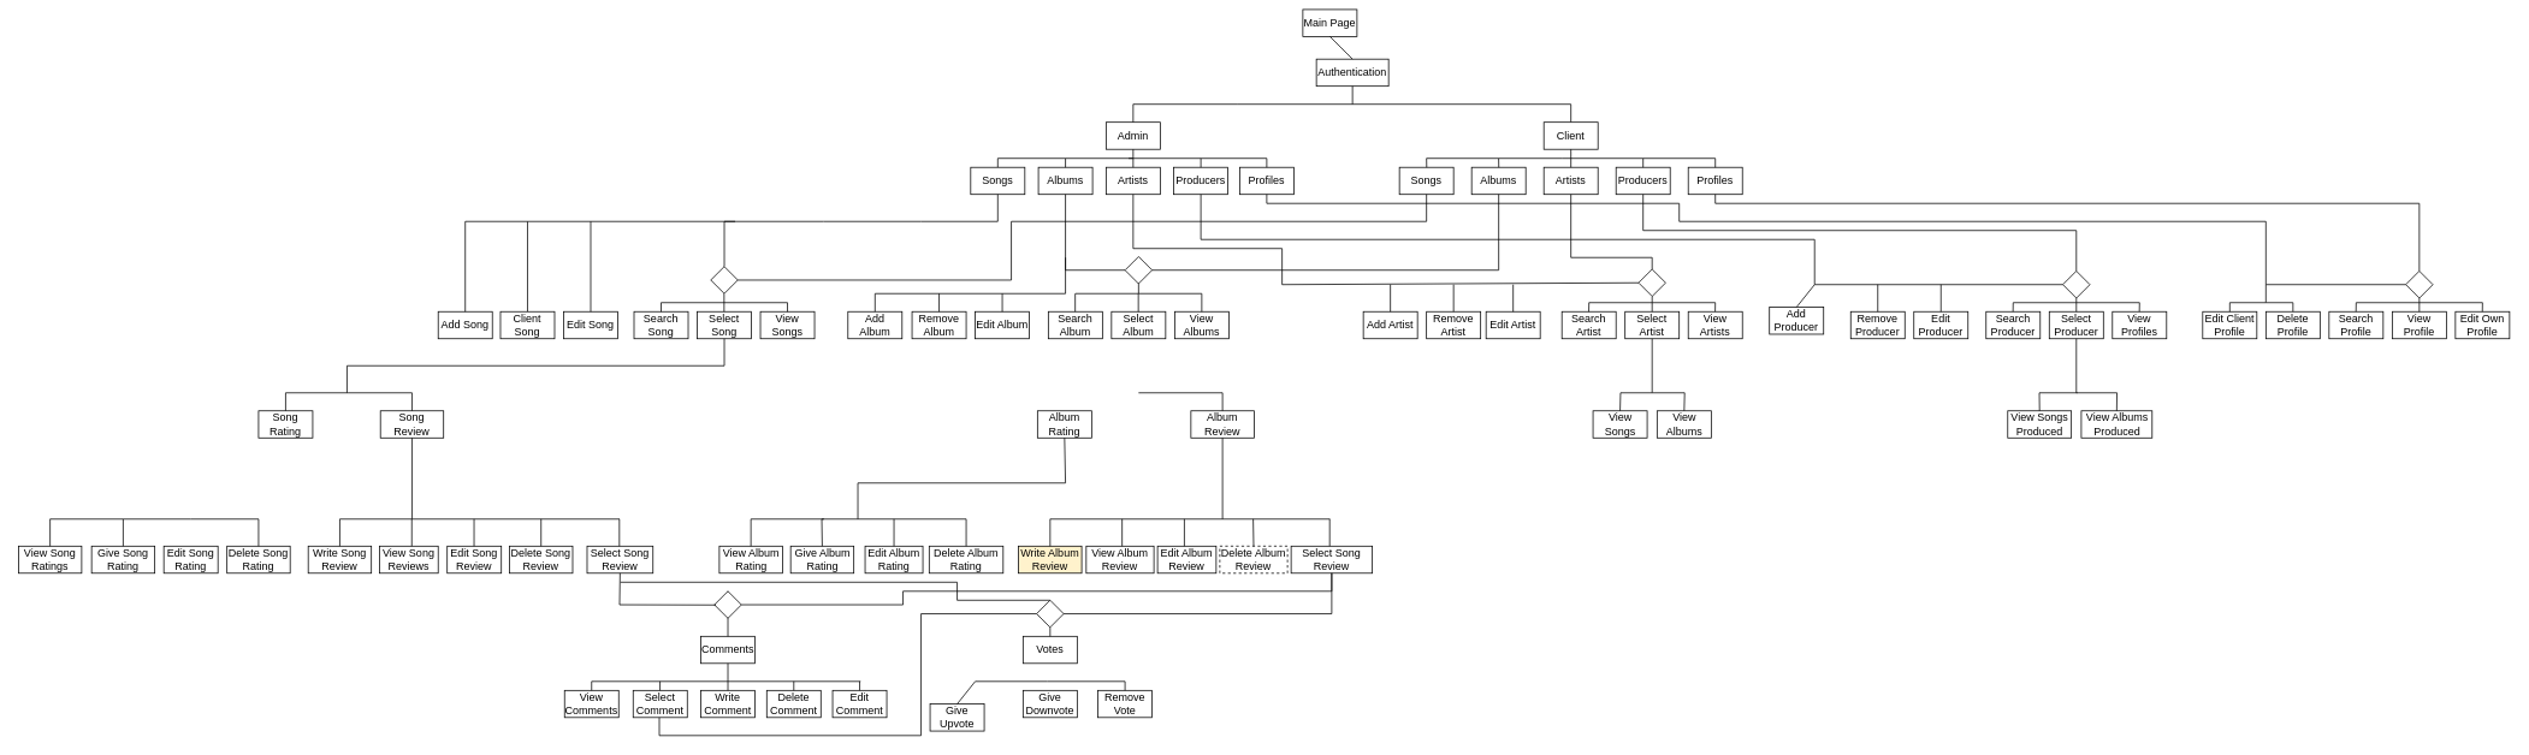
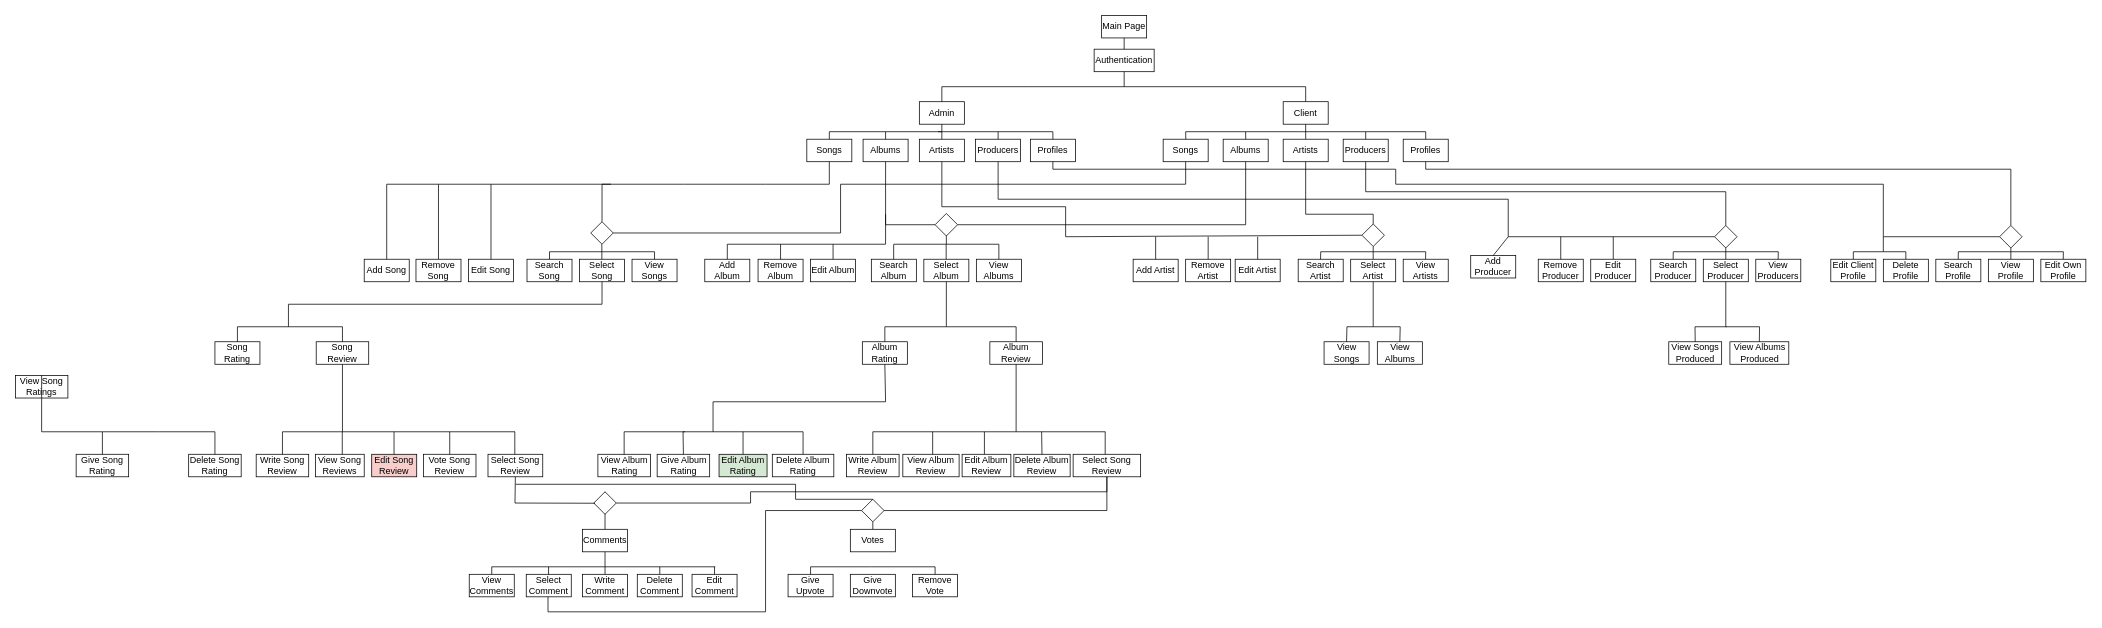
- <mxCell id="2" value="Main Page" style="rounded=0;whiteSpace=wrap;html=1;" vertex="1" parent="1"><mxGeometry x="1443" y="10" width="60" height="30" as="geometry" /></mxCell>
+ <mxCell id="2" value="Main Page" style="rounded=0;whiteSpace=wrap;html=1;" vertex="1" parent="1"><mxGeometry x="1468" y="20" width="60" height="30" as="geometry" /></mxCell>
- <mxCell id="176" value="Client Song" style="rounded=0;whiteSpace=wrap;html=1;" vertex="1" parent="1"><mxGeometry x="554" y="345" width="60" height="30" as="geometry" /></mxCell>
+ <mxCell id="176" value="Remove Song" style="rounded=0;whiteSpace=wrap;html=1;" vertex="1" parent="1"><mxGeometry x="554" y="345" width="60" height="30" as="geometry" /></mxCell>
- <mxCell id="132" value="View Profiles" style="rounded=0;whiteSpace=wrap;html=1;" vertex="1" parent="1"><mxGeometry x="2340" y="345" width="60" height="30" as="geometry" /></mxCell>
+ <mxCell id="132" value="View Producers" style="rounded=0;whiteSpace=wrap;html=1;" vertex="1" parent="1"><mxGeometry x="2340" y="345" width="60" height="30" as="geometry" /></mxCell>
+ <mxCell id="142" value="" style="endArrow=none;html=1;rounded=0;entryX=0.5;entryY=1;entryDx=0;entryDy=0;exitX=0.5;exitY=0;exitDx=0;exitDy=0;" edge="1" parent="1" source="88" target="25"><mxGeometry width="50" height="50" relative="1" as="geometry"><mxPoint x="1261" y="435" as="sourcePoint" /><mxPoint x="1321" y="485" as="targetPoint" /><Array as="points"><mxPoint x="1179" y="435" /><mxPoint x="1261" y="435" /></Array></mxGeometry></mxCell>
- <mxCell id="72" value="View Song Ratings" style="rounded=0;whiteSpace=wrap;html=1;" vertex="1" parent="1"><mxGeometry x="20" y="605" width="70" height="30" as="geometry" /></mxCell>
+ <mxCell id="72" value="View Song Ratings" style="rounded=0;whiteSpace=wrap;html=1;" vertex="1" parent="1"><mxGeometry x="20" y="500" width="70" height="30" as="geometry" /></mxCell>
- <mxCell id="17" value="Edit Song Rating" style="rounded=0;whiteSpace=wrap;html=1;" vertex="1" parent="1"><mxGeometry x="181" y="605" width="60" height="30" as="geometry" /></mxCell>
- <mxCell id="24" value="Edit Song Review" style="rounded=0;whiteSpace=wrap;html=1;" vertex="1" parent="1"><mxGeometry x="495" y="605" width="60" height="30" as="geometry" /></mxCell>
+ <mxCell id="24" value="Edit Song Review" style="rounded=0;whiteSpace=wrap;html=1;fillColor=#f8cecc;" vertex="1" parent="1"><mxGeometry x="495" y="605" width="60" height="30" as="geometry" /></mxCell>
- <mxCell id="41" value="Delete Song Review" style="rounded=0;whiteSpace=wrap;html=1;" vertex="1" parent="1"><mxGeometry x="564" y="605" width="70" height="30" as="geometry" /></mxCell>
+ <mxCell id="41" value="Vote Song Review" style="rounded=0;whiteSpace=wrap;html=1;" vertex="1" parent="1"><mxGeometry x="564" y="605" width="70" height="30" as="geometry" /></mxCell>
- <mxCell id="89" value="Edit Album Rating" style="rounded=0;whiteSpace=wrap;html=1;" vertex="1" parent="1"><mxGeometry x="958" y="605" width="64" height="30" as="geometry" /></mxCell>
+ <mxCell id="89" value="Edit Album Rating" style="rounded=0;whiteSpace=wrap;html=1;fillColor=#d5e8d4;" vertex="1" parent="1"><mxGeometry x="958" y="605" width="64" height="30" as="geometry" /></mxCell>
- <mxCell id="86" value="Write Album Review" style="rounded=0;whiteSpace=wrap;html=1;fillColor=#fff2cc;" vertex="1" parent="1"><mxGeometry x="1128" y="605" width="70" height="30" as="geometry" /></mxCell>
+ <mxCell id="86" value="Write Album Review" style="rounded=0;whiteSpace=wrap;html=1;" vertex="1" parent="1"><mxGeometry x="1128" y="605" width="70" height="30" as="geometry" /></mxCell>
- <mxCell id="96" value="Delete Album Review" style="rounded=0;whiteSpace=wrap;html=1;dashed=1;" vertex="1" parent="1"><mxGeometry x="1351" y="605" width="75" height="30" as="geometry" /></mxCell>
+ <mxCell id="96" value="Delete Album Review" style="rounded=0;whiteSpace=wrap;html=1;" vertex="1" parent="1"><mxGeometry x="1351" y="605" width="75" height="30" as="geometry" /></mxCell>
- <mxCell id="115" value="Give Upvote" style="rounded=0;whiteSpace=wrap;html=1;" vertex="1" parent="1"><mxGeometry x="1030" y="780" width="60" height="30" as="geometry" /></mxCell>
+ <mxCell id="115" value="Give Upvote" style="rounded=0;whiteSpace=wrap;html=1;" vertex="1" parent="1"><mxGeometry x="1050" y="765" width="60" height="30" as="geometry" /></mxCell>
